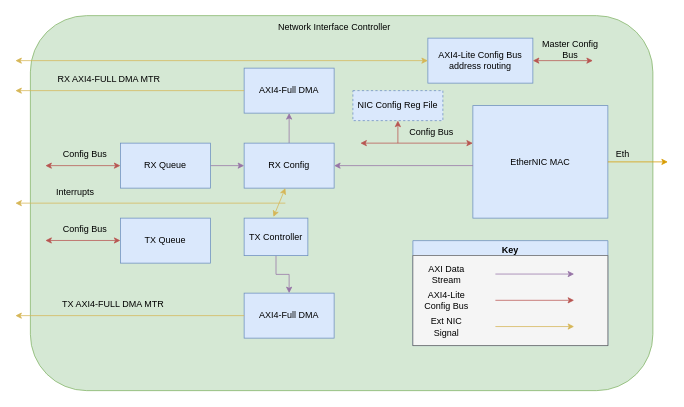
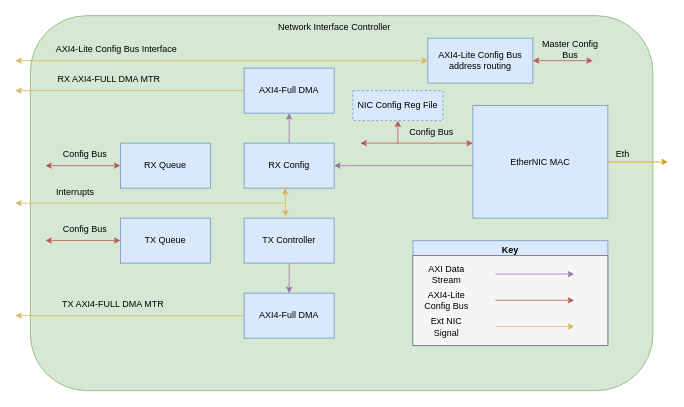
+ <mxCell id="33" value="AXI4-Lite Config Bus Interface" style="text;html=1;strokeColor=none;fillColor=none;align=center;verticalAlign=middle;whiteSpace=wrap;rounded=0;" vertex="1" parent="1"><mxGeometry x="70" y="50" width="170" height="30" as="geometry" /></mxCell>
- <mxCell id="14" value="" style="edgeStyle=orthogonalEdgeStyle;rounded=0;orthogonalLoop=1;jettySize=auto;html=1;startArrow=none;startFill=0;endArrow=classic;endFill=1;fillColor=#e1d5e7;strokeColor=#9673a6;" edge="1" parent="1" source="15" target="7"><mxGeometry relative="1" as="geometry" /></mxCell>
- <mxCell id="9" value="TX Controller" style="rounded=0;whiteSpace=wrap;html=1;fillColor=#dae8fc;strokeColor=#6c8ebf;" vertex="1" parent="1"><mxGeometry x="325" y="290" width="85" height="50" as="geometry" /></mxCell>
+ <mxCell id="9" value="TX Controller" style="rounded=0;whiteSpace=wrap;html=1;fillColor=#dae8fc;strokeColor=#6c8ebf;" vertex="1" parent="1"><mxGeometry x="325" y="290" width="120" height="60" as="geometry" /></mxCell>
